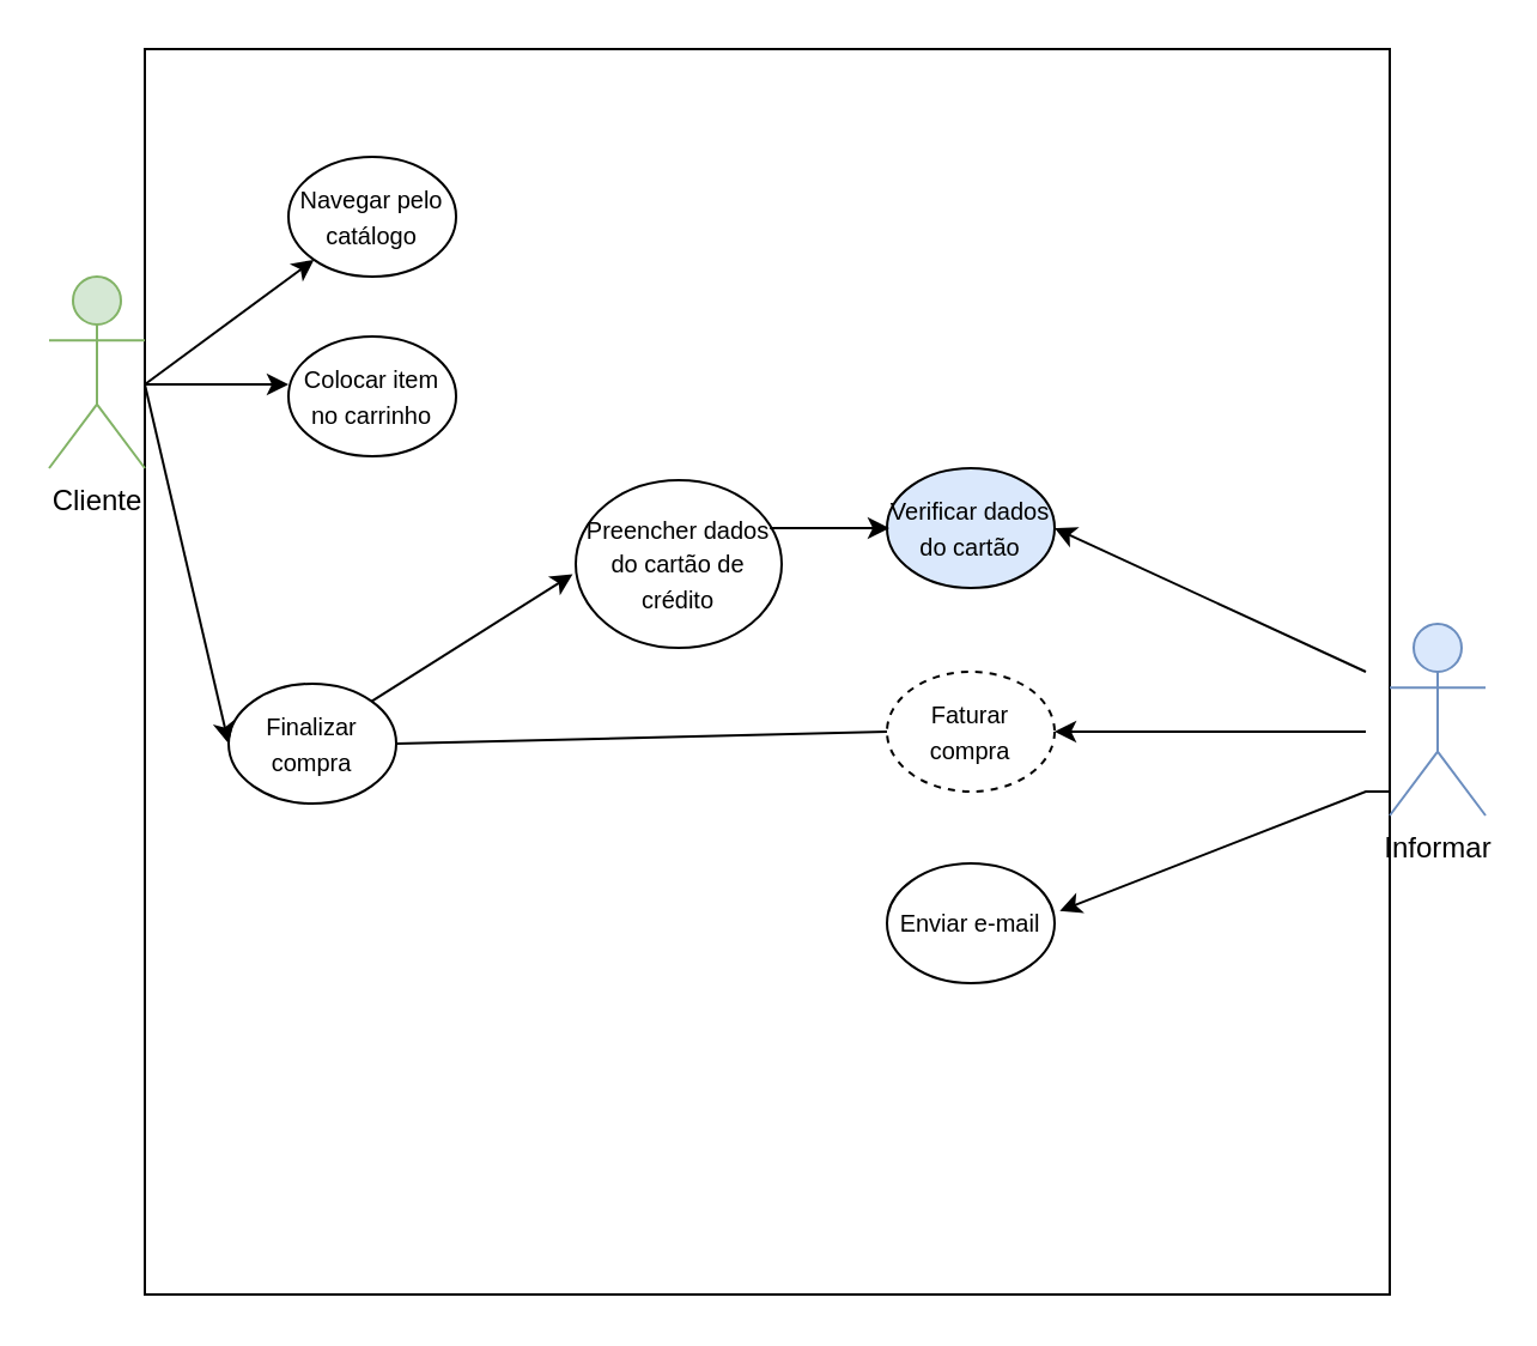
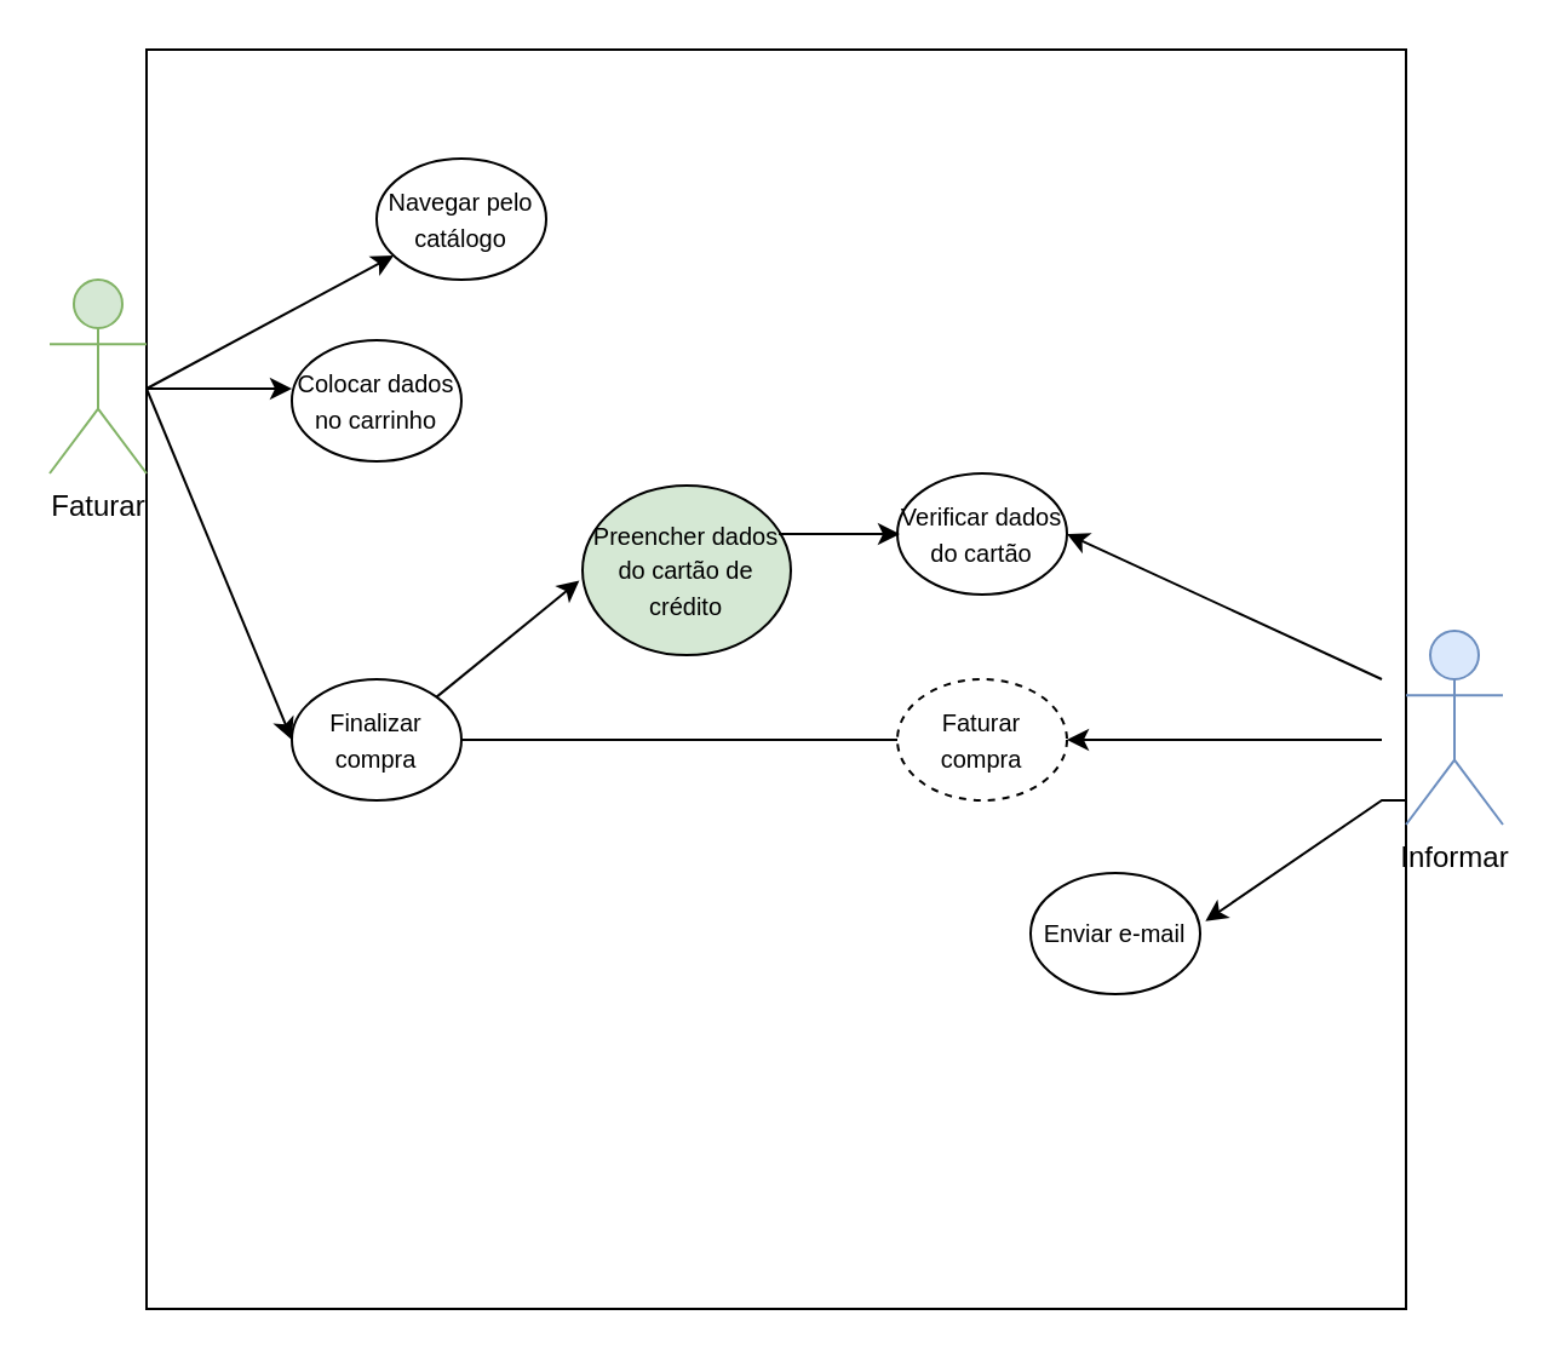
- <mxCell id="5" value="&lt;font size=&quot;1&quot;&gt;Navegar pelo catálogo&lt;/font&gt;" style="ellipse;whiteSpace=wrap;html=1;" vertex="1" parent="1"><mxGeometry x="120" y="65" width="70" height="50" as="geometry" /></mxCell>
+ <mxCell id="5" value="&lt;font size=&quot;1&quot;&gt;Navegar pelo catálogo&lt;/font&gt;" style="ellipse;whiteSpace=wrap;html=1;" vertex="1" parent="1"><mxGeometry x="155" y="65" width="70" height="50" as="geometry" /></mxCell>
- <mxCell id="6" value="&lt;font size=&quot;1&quot;&gt;Colocar item no carrinho&lt;/font&gt;" style="ellipse;whiteSpace=wrap;html=1;" vertex="1" parent="1"><mxGeometry x="120" y="140" width="70" height="50" as="geometry" /></mxCell>
+ <mxCell id="6" value="&lt;font size=&quot;1&quot;&gt;Colocar dados no carrinho&lt;/font&gt;" style="ellipse;whiteSpace=wrap;html=1;" vertex="1" parent="1"><mxGeometry x="120" y="140" width="70" height="50" as="geometry" /></mxCell>
- <mxCell id="3" value="Cliente" style="shape=umlActor;verticalLabelPosition=bottom;verticalAlign=top;html=1;outlineConnect=0;fillColor=#d5e8d4;strokeColor=#82b366;" vertex="1" parent="1"><mxGeometry x="20" y="115" width="40" height="80" as="geometry" /></mxCell>
+ <mxCell id="3" value="Faturar" style="shape=umlActor;verticalLabelPosition=bottom;verticalAlign=top;html=1;outlineConnect=0;fillColor=#d5e8d4;strokeColor=#82b366;" vertex="1" parent="1"><mxGeometry x="20" y="115" width="40" height="80" as="geometry" /></mxCell>
- <mxCell id="9" value="&lt;font size=&quot;1&quot;&gt;Verificar dados do cartão&lt;/font&gt;" style="ellipse;whiteSpace=wrap;html=1;fillColor=#dae8fc;" vertex="1" parent="1"><mxGeometry x="370" y="195" width="70" height="50" as="geometry" /></mxCell>
+ <mxCell id="9" value="&lt;font size=&quot;1&quot;&gt;Verificar dados do cartão&lt;/font&gt;" style="ellipse;whiteSpace=wrap;html=1;" vertex="1" parent="1"><mxGeometry x="370" y="195" width="70" height="50" as="geometry" /></mxCell>
- <mxCell id="8" value="&lt;font size=&quot;1&quot;&gt;Preencher dados do cartão de crédito&lt;/font&gt;" style="ellipse;whiteSpace=wrap;html=1;" vertex="1" parent="1"><mxGeometry x="240" y="200" width="86" height="70" as="geometry" /></mxCell>
+ <mxCell id="8" value="&lt;font size=&quot;1&quot;&gt;Preencher dados do cartão de crédito&lt;/font&gt;" style="ellipse;whiteSpace=wrap;html=1;fillColor=#d5e8d4;" vertex="1" parent="1"><mxGeometry x="240" y="200" width="86" height="70" as="geometry" /></mxCell>
- <mxCell id="7" value="&lt;font size=&quot;1&quot;&gt;Finalizar compra&lt;/font&gt;" style="ellipse;whiteSpace=wrap;html=1;" vertex="1" parent="1"><mxGeometry x="95" y="285" width="70" height="50" as="geometry" /></mxCell>
+ <mxCell id="7" value="&lt;font size=&quot;1&quot;&gt;Finalizar compra&lt;/font&gt;" style="ellipse;whiteSpace=wrap;html=1;" vertex="1" parent="1"><mxGeometry x="120" y="280" width="70" height="50" as="geometry" /></mxCell>
- <mxCell id="11" value="&lt;font size=&quot;1&quot;&gt;Enviar e-mail&lt;/font&gt;" style="ellipse;whiteSpace=wrap;html=1;" vertex="1" parent="1"><mxGeometry x="370" y="360" width="70" height="50" as="geometry" /></mxCell>
+ <mxCell id="11" value="&lt;font size=&quot;1&quot;&gt;Enviar e-mail&lt;/font&gt;" style="ellipse;whiteSpace=wrap;html=1;" vertex="1" parent="1"><mxGeometry x="425" y="360" width="70" height="50" as="geometry" /></mxCell>
